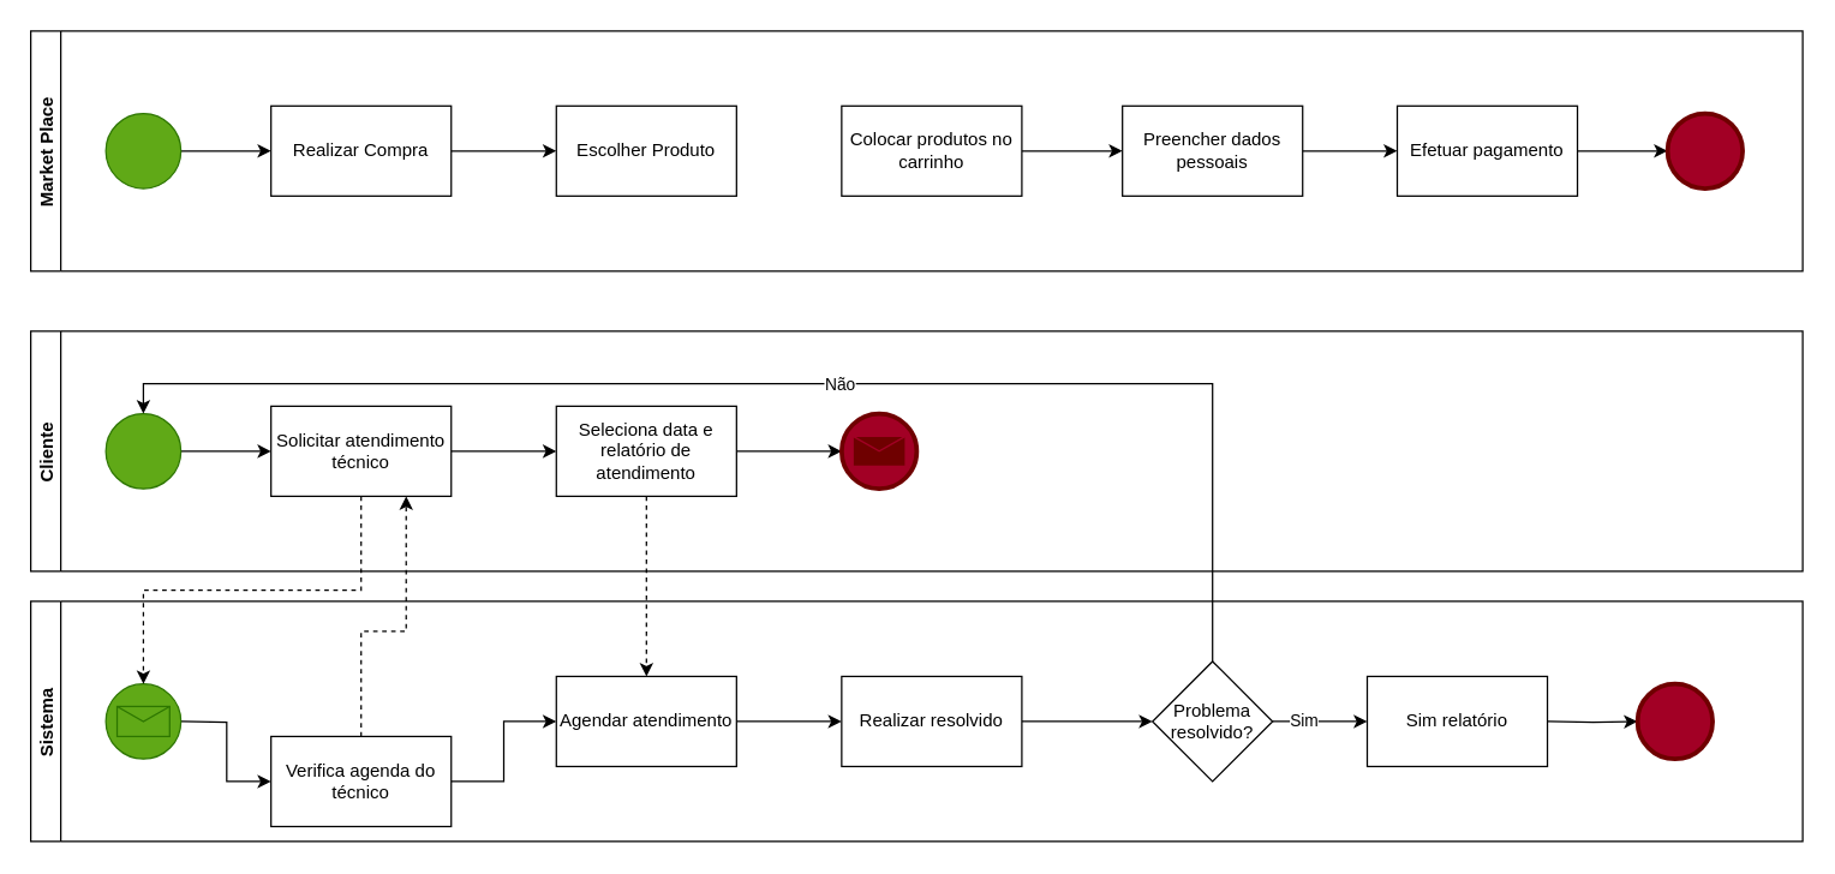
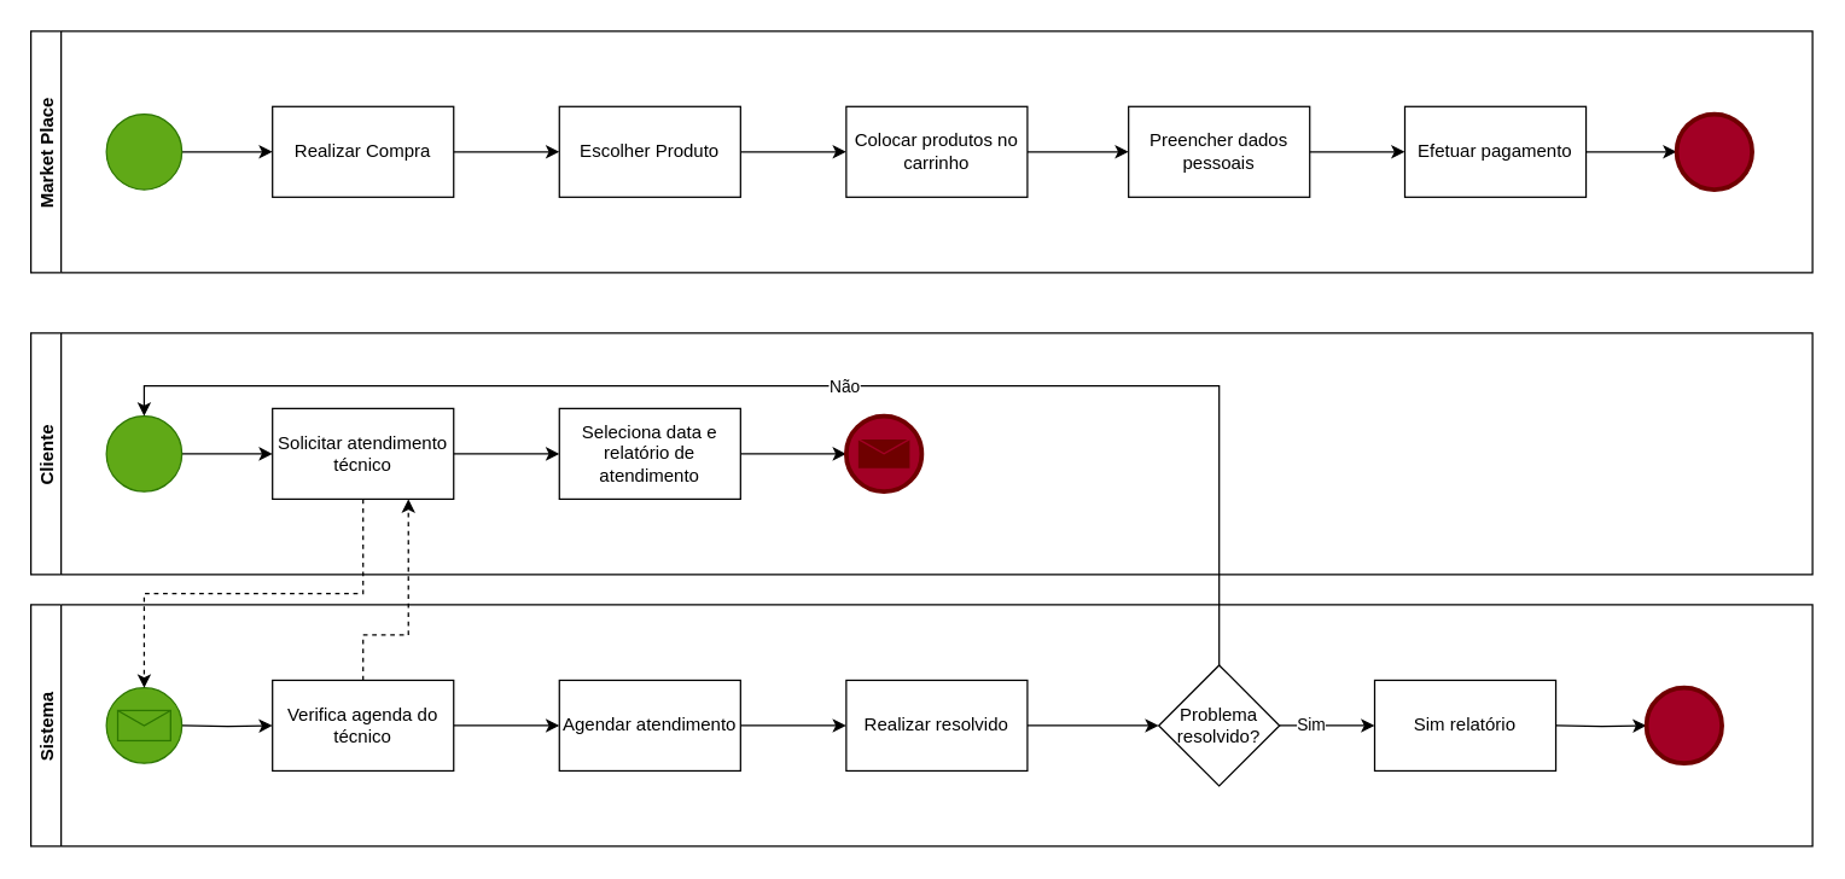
+ <mxCell id="5" style="edgeStyle=orthogonalEdgeStyle;rounded=0;orthogonalLoop=1;jettySize=auto;html=1;exitX=1;exitY=0.5;exitDx=0;exitDy=0;entryX=0;entryY=0.5;entryDx=0;entryDy=0;" edge="1" parent="2" source="6" target="8"><mxGeometry relative="1" as="geometry" /></mxCell>
- <mxCell id="43" style="edgeStyle=orthogonalEdgeStyle;rounded=0;orthogonalLoop=1;jettySize=auto;html=1;exitX=0.5;exitY=1;exitDx=0;exitDy=0;entryX=0.5;entryY=0;entryDx=0;entryDy=0;dashed=1;" edge="1" parent="1" source="20" target="28"><mxGeometry relative="1" as="geometry" /></mxCell>
- <mxCell id="26" value="Verifica agenda do técnico" style="rounded=0;whiteSpace=wrap;html=1;" vertex="1" parent="24"><mxGeometry x="160" y="90" width="120" height="60" as="geometry" /></mxCell>
+ <mxCell id="26" value="Verifica agenda do técnico" style="rounded=0;whiteSpace=wrap;html=1;" vertex="1" parent="24"><mxGeometry x="160" y="50" width="120" height="60" as="geometry" /></mxCell>
